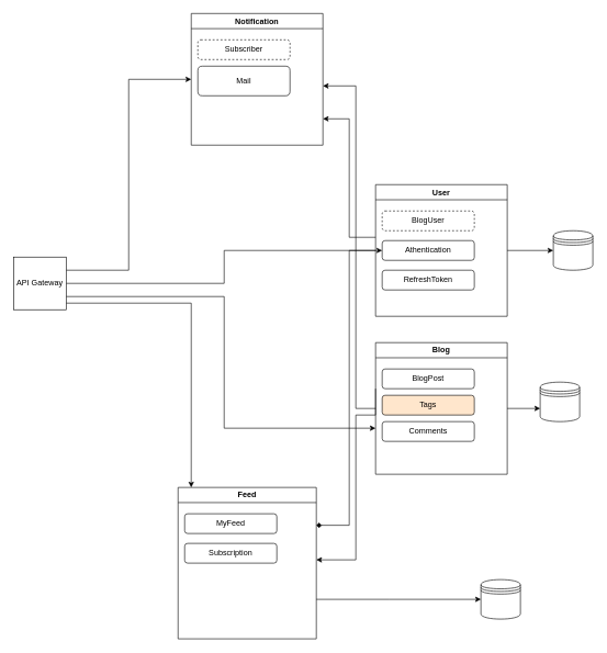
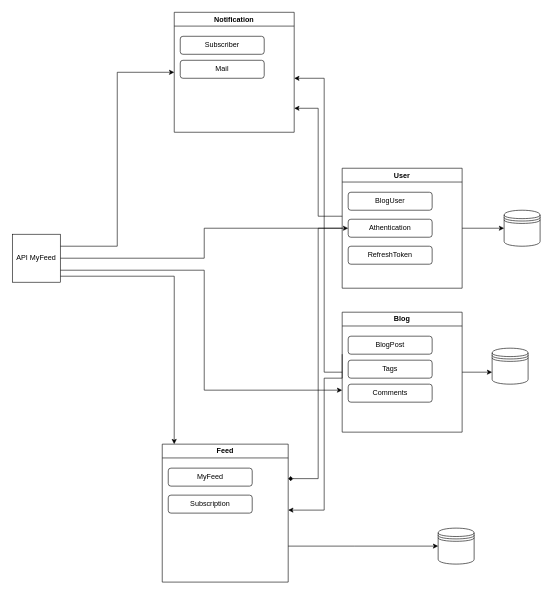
- <mxCell id="24" value="Subscriber" style="rounded=1;whiteSpace=wrap;html=1;dashed=1;" vertex="1" parent="23"><mxGeometry x="10" y="40" width="140" height="30" as="geometry" /></mxCell>
+ <mxCell id="24" value="Subscriber" style="rounded=1;whiteSpace=wrap;html=1;" vertex="1" parent="23"><mxGeometry x="10" y="40" width="140" height="30" as="geometry" /></mxCell>
- <mxCell id="25" value="Mail" style="rounded=1;whiteSpace=wrap;html=1;" vertex="1" parent="23"><mxGeometry x="10" y="80" width="140" height="45" as="geometry" /></mxCell>
+ <mxCell id="25" value="Mail" style="rounded=1;whiteSpace=wrap;html=1;" vertex="1" parent="23"><mxGeometry x="10" y="80" width="140" height="30" as="geometry" /></mxCell>
- <mxCell id="5" value="BlogUser" style="rounded=1;whiteSpace=wrap;html=1;dashed=1;" vertex="1" parent="4"><mxGeometry x="10" y="40" width="140" height="30" as="geometry" /></mxCell>
+ <mxCell id="5" value="BlogUser" style="rounded=1;whiteSpace=wrap;html=1;" vertex="1" parent="4"><mxGeometry x="10" y="40" width="140" height="30" as="geometry" /></mxCell>
- <mxCell id="30" value="API Gateway" style="whiteSpace=wrap;html=1;aspect=fixed;" vertex="1" parent="1"><mxGeometry x="20" y="390" width="80" height="80" as="geometry" /></mxCell>
+ <mxCell id="30" value="API MyFeed" style="whiteSpace=wrap;html=1;aspect=fixed;" vertex="1" parent="1"><mxGeometry x="20" y="390" width="80" height="80" as="geometry" /></mxCell>
- <mxCell id="14" value="Tags" style="rounded=1;whiteSpace=wrap;html=1;fillColor=#ffe6cc;" vertex="1" parent="12"><mxGeometry x="10" y="80" width="140" height="30" as="geometry" /></mxCell>
+ <mxCell id="14" value="Tags" style="rounded=1;whiteSpace=wrap;html=1;" vertex="1" parent="12"><mxGeometry x="10" y="80" width="140" height="30" as="geometry" /></mxCell>
